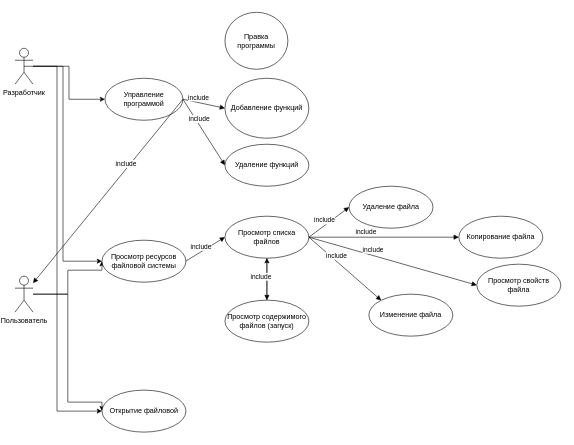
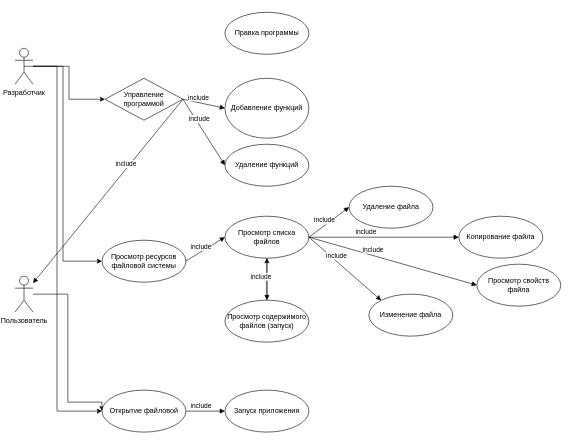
- <mxCell id="10" value="Правка программы" style="ellipse;whiteSpace=wrap;html=1;" parent="1" vertex="1"><mxGeometry x="370" y="20" width="105" height="95" as="geometry" /></mxCell>
+ <mxCell id="10" value="Правка программы" style="ellipse;whiteSpace=wrap;html=1;" parent="1" vertex="1"><mxGeometry x="370" y="20" width="140" height="70" as="geometry" /></mxCell>
- <mxCell id="9" value="Управление программой" style="ellipse;whiteSpace=wrap;html=1;" parent="1" vertex="1"><mxGeometry x="170" y="130" width="130" height="70" as="geometry" /></mxCell>
+ <mxCell id="9" value="Управление программой" style="rhombus;whiteSpace=wrap;html=1;" parent="1" vertex="1"><mxGeometry x="170" y="130" width="130" height="70" as="geometry" /></mxCell>
- <mxCell id="6" style="edgeStyle=orthogonalEdgeStyle;rounded=0;orthogonalLoop=1;jettySize=auto;html=1;entryX=0;entryY=0.5;entryDx=0;entryDy=0;" parent="1" source="8" target="13" edge="1"><mxGeometry relative="1" as="geometry"><Array as="points"><mxPoint x="108" y="490" /><mxPoint x="108" y="450" /><mxPoint x="165" y="450" /></Array></mxGeometry></mxCell>
+ <mxCell id="21" value="include" style="html=1;verticalAlign=bottom;endArrow=block;rounded=0;entryX=0;entryY=0.5;entryDx=0;entryDy=0;exitX=1;exitY=0.5;exitDx=0;exitDy=0;" parent="1" source="14" target="18" edge="1"><mxGeometry x="-0.238" width="80" relative="1" as="geometry"><mxPoint x="315" y="444.71" as="sourcePoint" /><mxPoint x="380" y="405" as="targetPoint" /><mxPoint as="offset" /></mxGeometry></mxCell>
+ <mxCell id="18" value="Запуск приложения" style="ellipse;whiteSpace=wrap;html=1;" parent="1" vertex="1"><mxGeometry x="370" y="650" width="140" height="70" as="geometry" /></mxCell>
